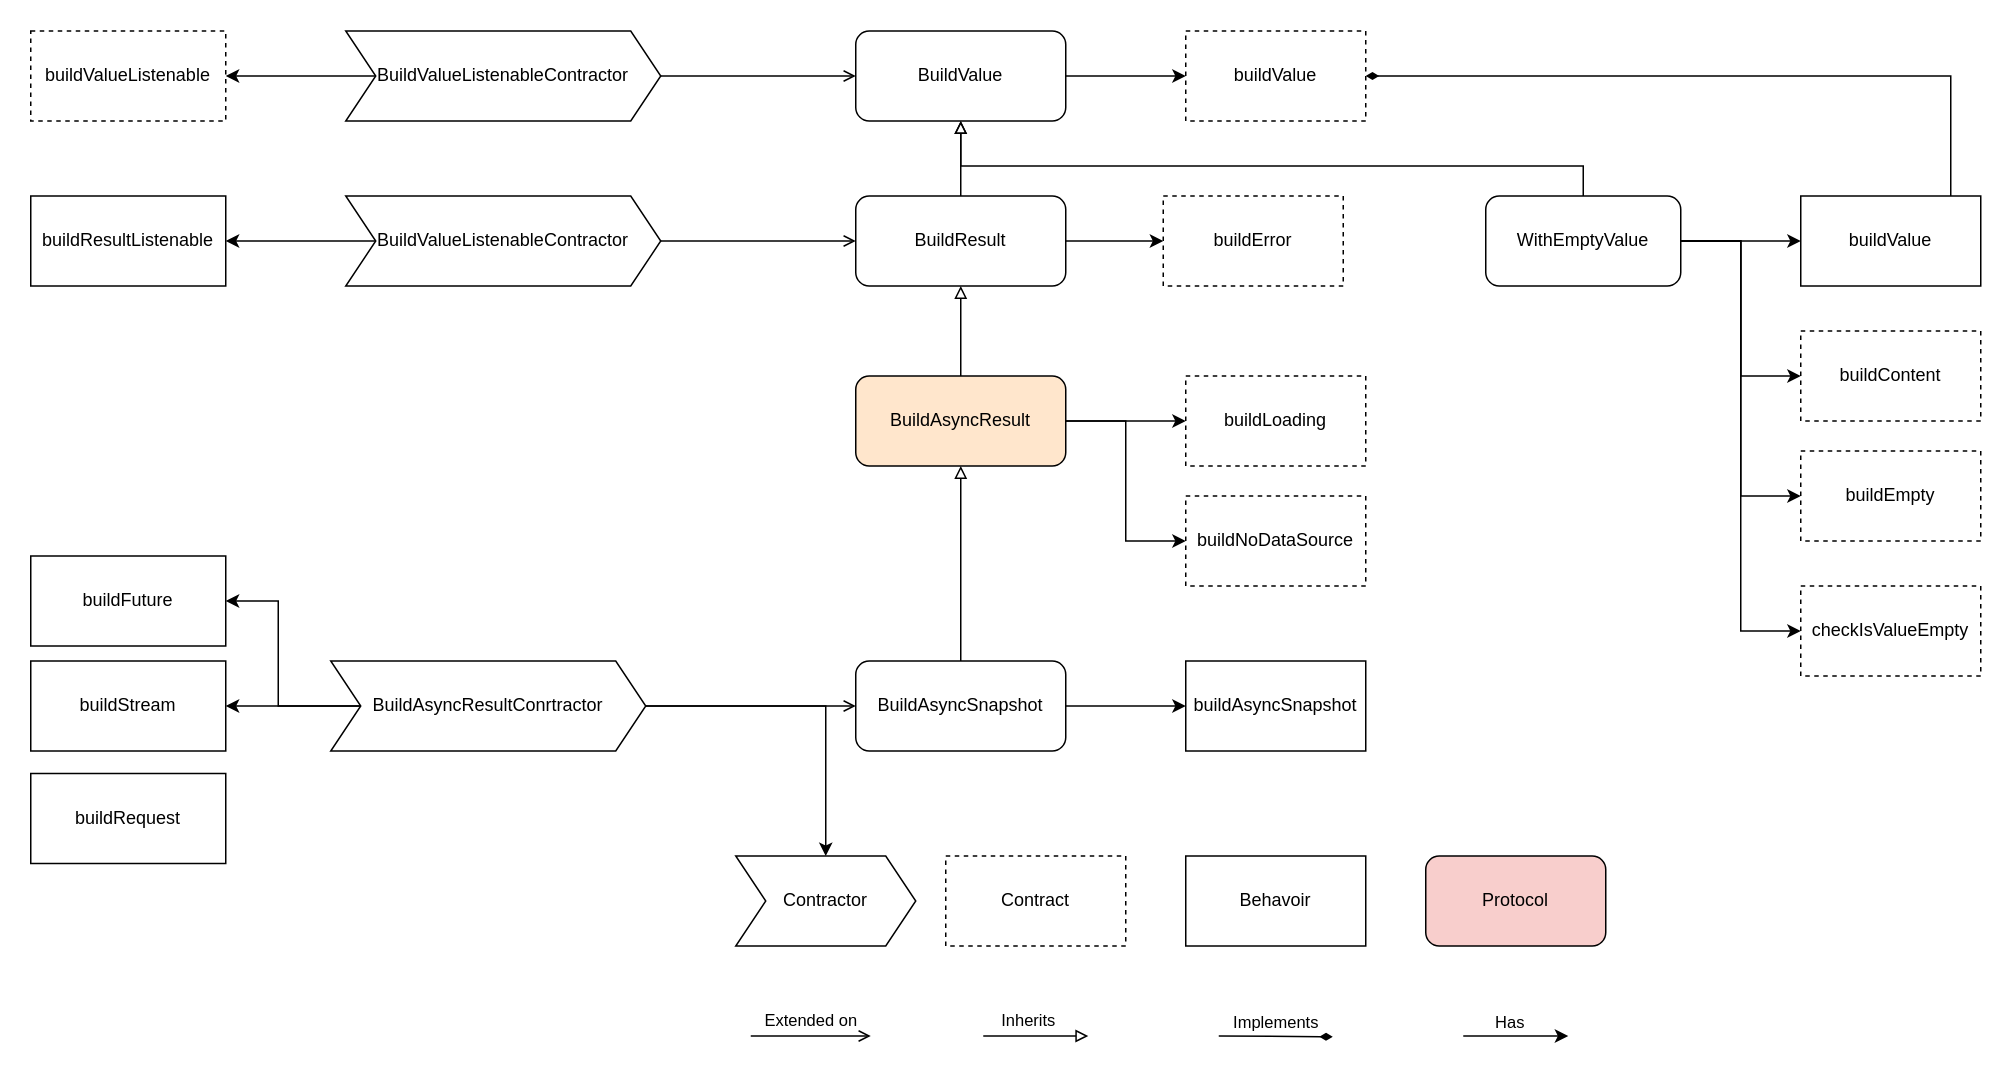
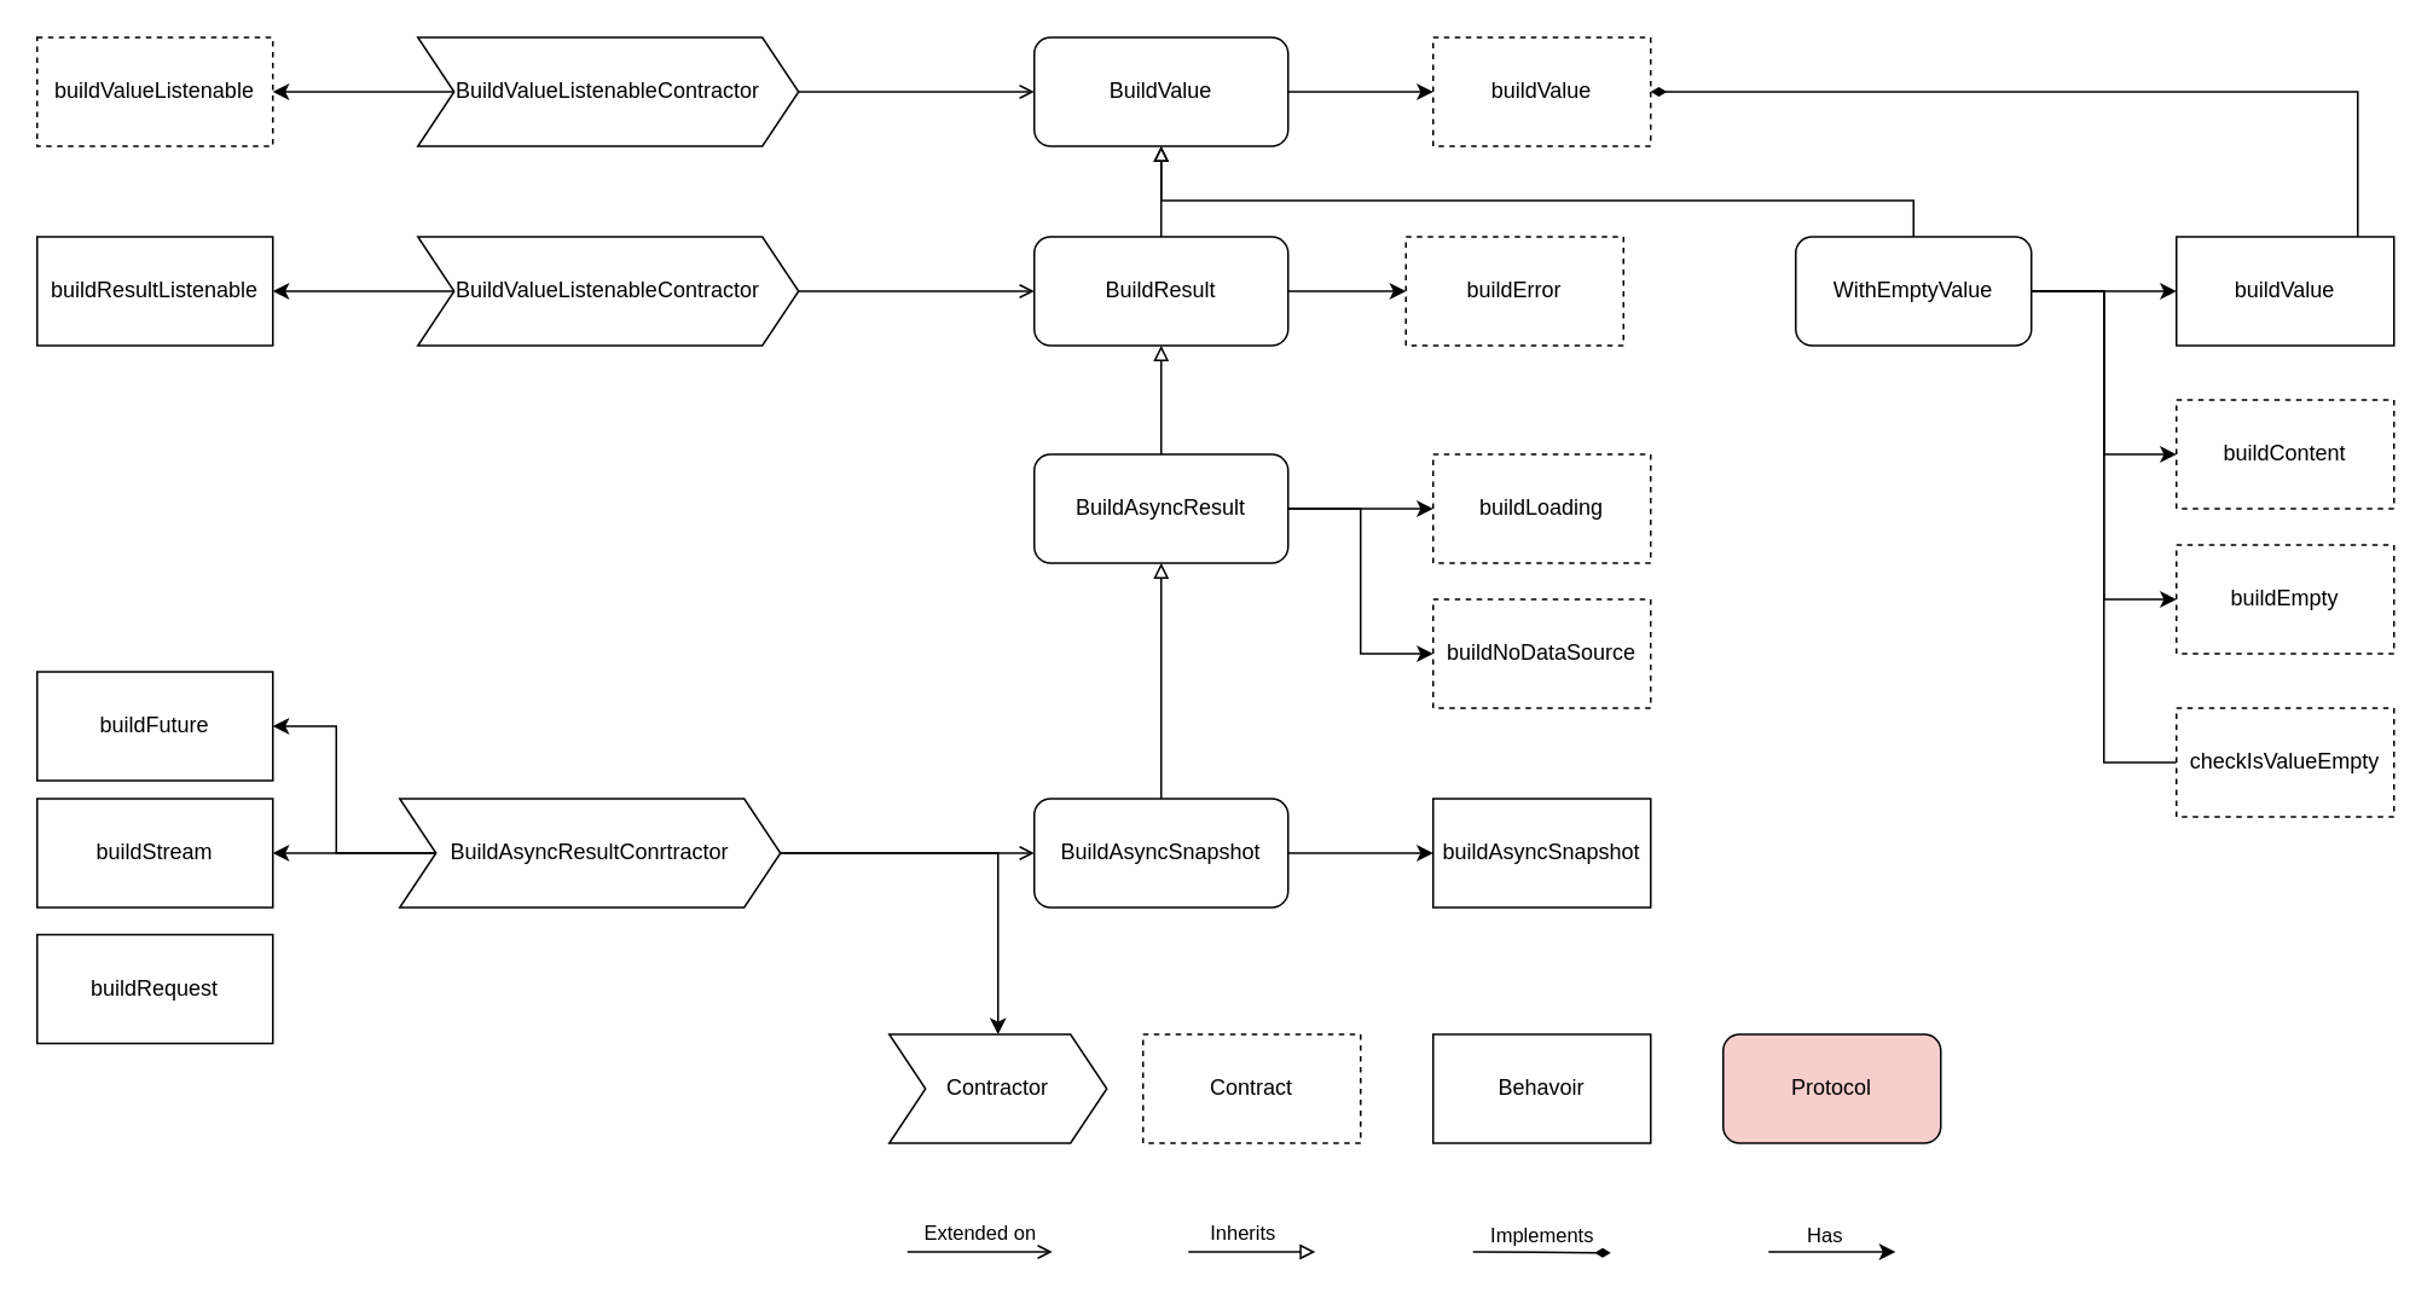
- <mxCell id="12" value="BuildAsyncResult" style="rounded=1;whiteSpace=wrap;html=1;fillColor=#ffe6cc;" parent="1" vertex="1"><mxGeometry x="570" y="250" width="140" height="60" as="geometry" /></mxCell>
+ <mxCell id="12" value="BuildAsyncResult" style="rounded=1;whiteSpace=wrap;html=1;" parent="1" vertex="1"><mxGeometry x="570" y="250" width="140" height="60" as="geometry" /></mxCell>
- <mxCell id="37" style="edgeStyle=orthogonalEdgeStyle;rounded=0;jumpStyle=none;orthogonalLoop=1;jettySize=auto;html=1;entryX=0;entryY=0.5;entryDx=0;entryDy=0;endArrow=classic;endFill=1;" parent="1" source="40" target="43" edge="1"><mxGeometry relative="1" as="geometry" /></mxCell>
+ <mxCell id="37" style="edgeStyle=orthogonalEdgeStyle;rounded=0;jumpStyle=none;orthogonalLoop=1;jettySize=auto;html=1;entryX=0;entryY=0.5;entryDx=0;entryDy=0;endArrow=none;endFill=1;" parent="1" source="40" target="43" edge="1"><mxGeometry relative="1" as="geometry" /></mxCell>
